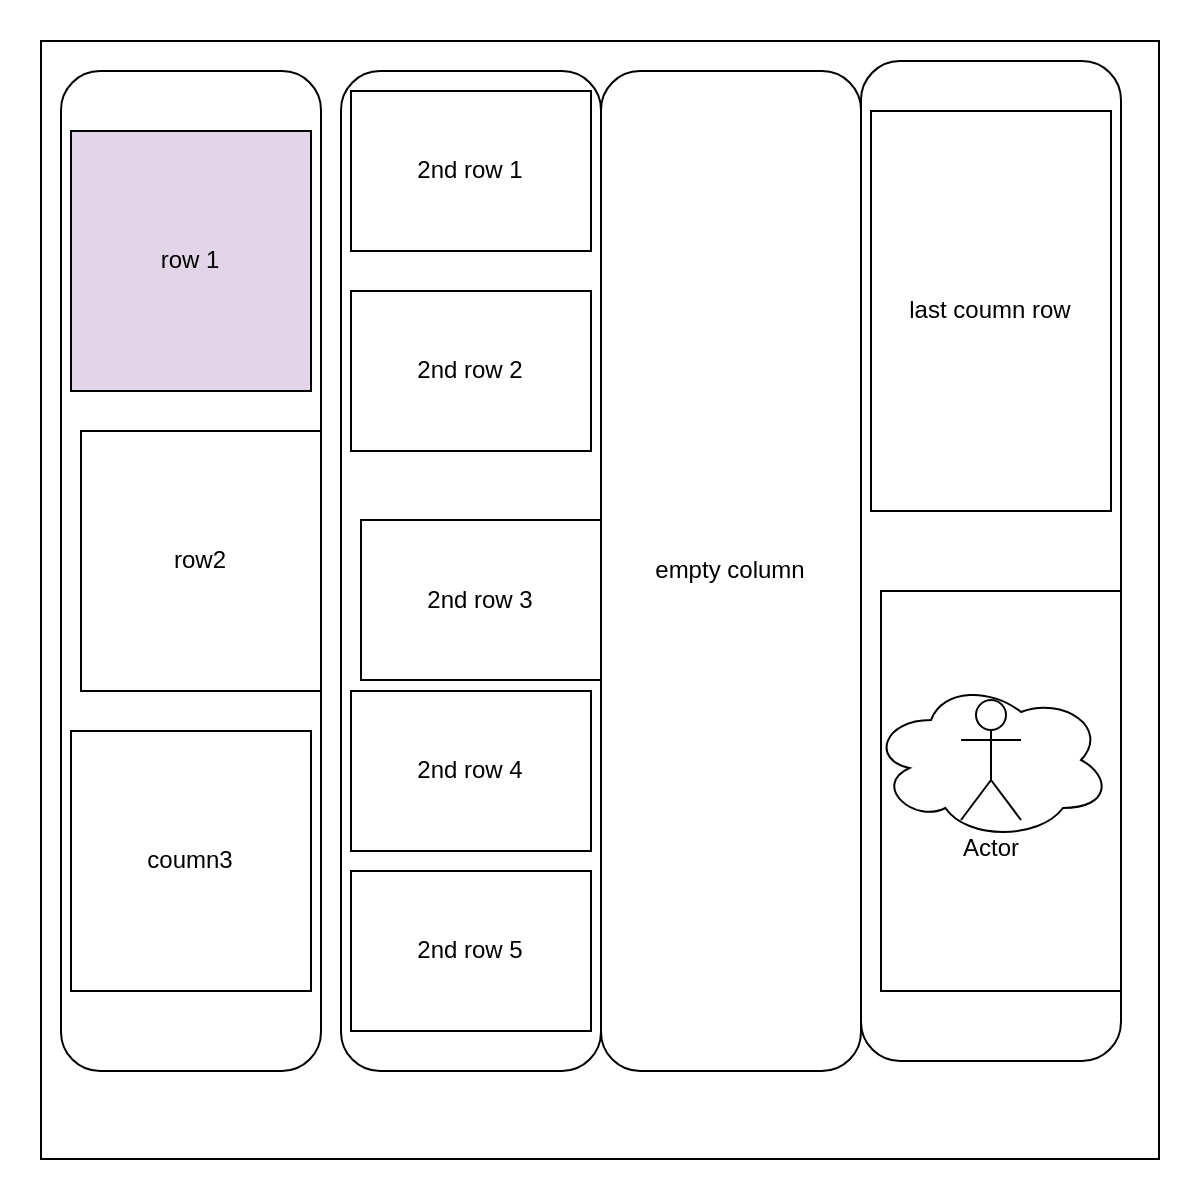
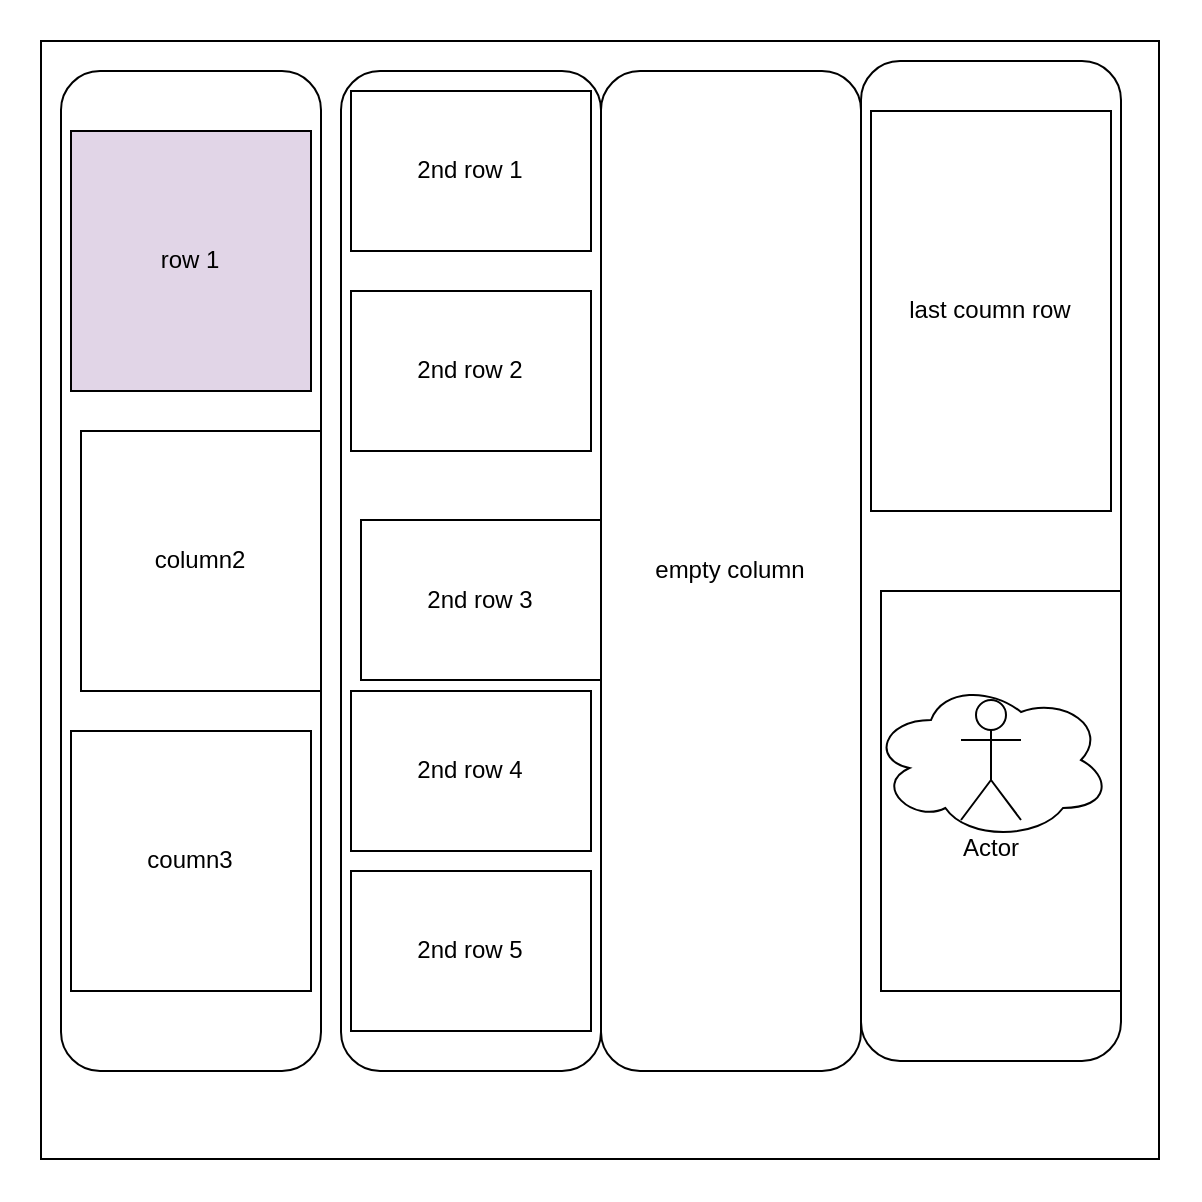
- <mxCell id="9" value="row2" style="rounded=0;whiteSpace=wrap;html=1;" vertex="1" parent="1"><mxGeometry x="40" y="215" width="120" height="130" as="geometry" /></mxCell>
+ <mxCell id="9" value="column2" style="rounded=0;whiteSpace=wrap;html=1;" vertex="1" parent="1"><mxGeometry x="40" y="215" width="120" height="130" as="geometry" /></mxCell>
